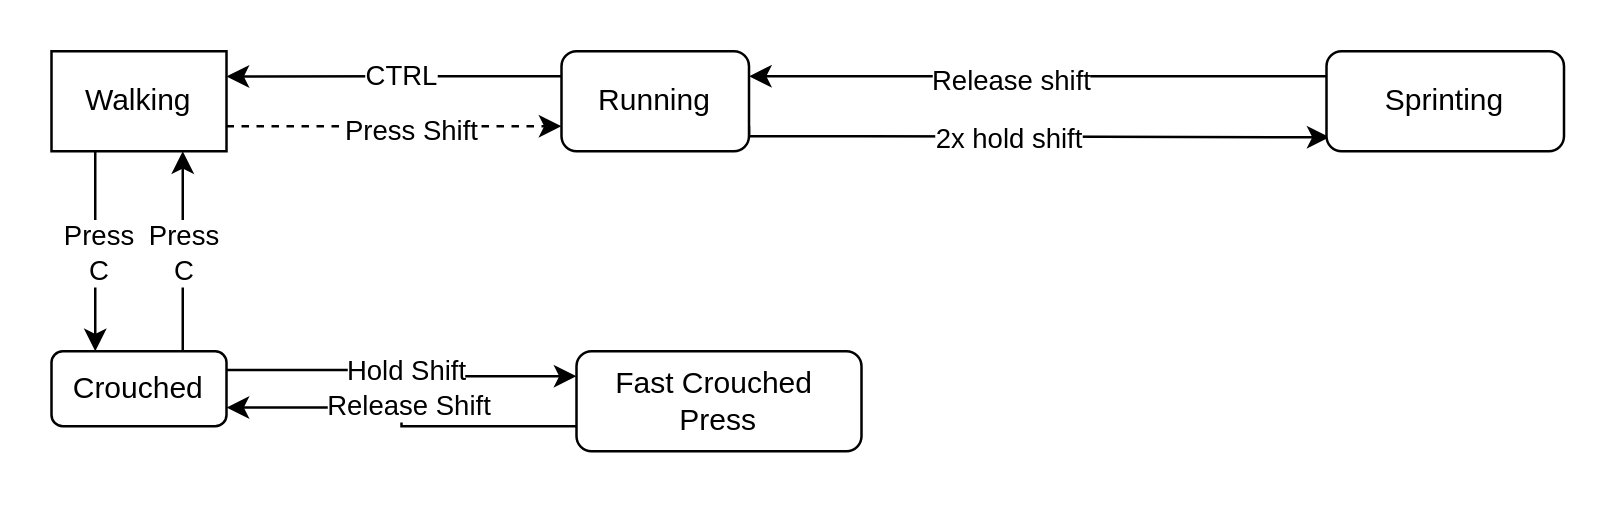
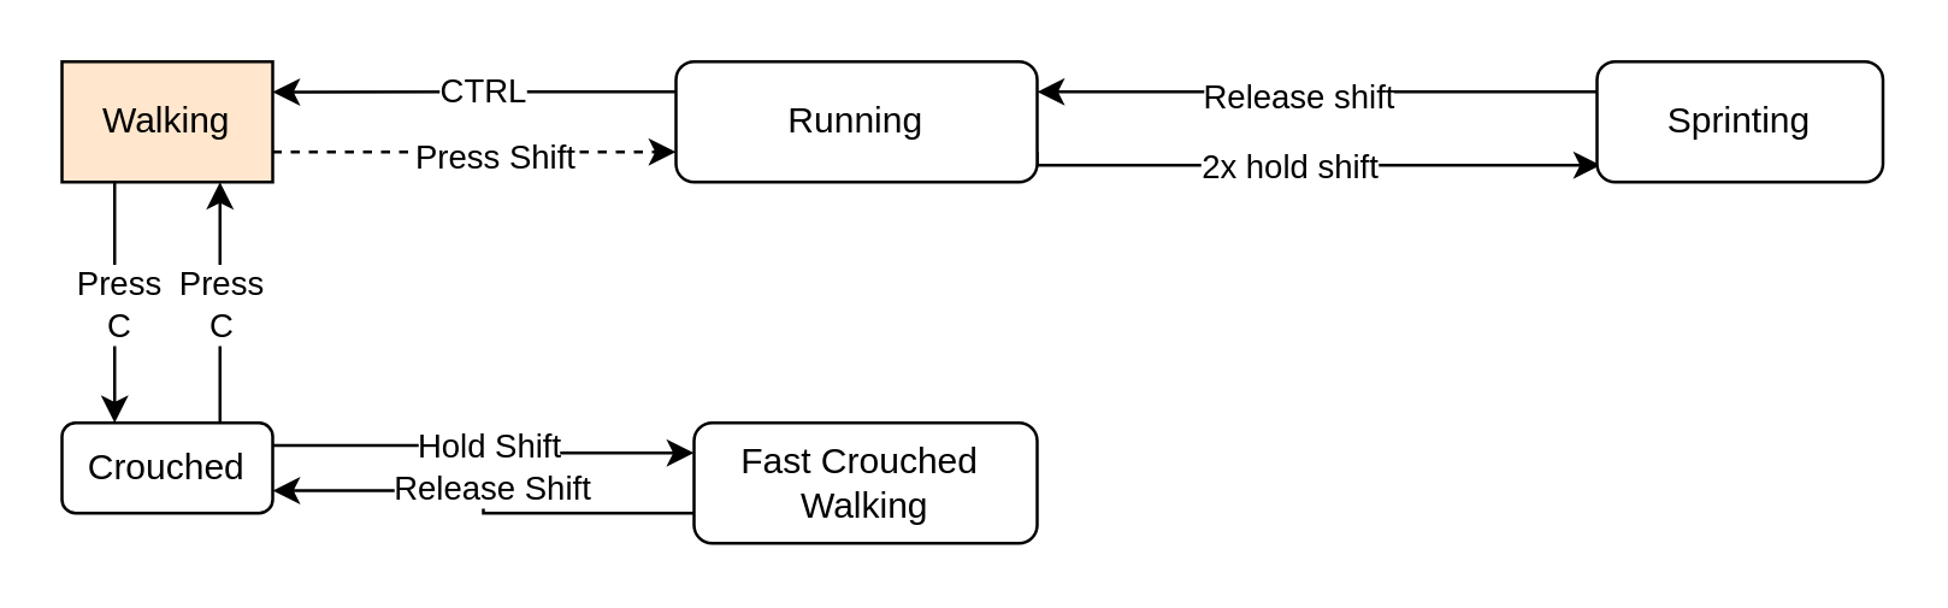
- <mxCell id="11" value="Walking&lt;br&gt;" style="rounded=1;whiteSpace=wrap;html=1;fontSize=12;glass=0;strokeWidth=1;shadow=0;arcSize=0;" parent="1" vertex="1"><mxGeometry x="20" y="20" width="70" height="40" as="geometry" /></mxCell>
+ <mxCell id="11" value="Walking&lt;br&gt;" style="rounded=1;whiteSpace=wrap;html=1;fontSize=12;glass=0;strokeWidth=1;shadow=0;arcSize=0;fillColor=#ffe6cc;" parent="1" vertex="1"><mxGeometry x="20" y="20" width="70" height="40" as="geometry" /></mxCell>
- <mxCell id="6" value="Running" style="rounded=1;whiteSpace=wrap;html=1;fontSize=12;glass=0;strokeWidth=1;shadow=0;" parent="1" vertex="1"><mxGeometry x="224" y="20" width="75" height="40" as="geometry" /></mxCell>
+ <mxCell id="6" value="Running" style="rounded=1;whiteSpace=wrap;html=1;fontSize=12;glass=0;strokeWidth=1;shadow=0;" parent="1" vertex="1"><mxGeometry x="224" y="20" width="120" height="40" as="geometry" /></mxCell>
- <mxCell id="22" value="Fast Crouched&amp;nbsp;&lt;br&gt;Press" style="rounded=1;whiteSpace=wrap;html=1;" vertex="1" parent="1"><mxGeometry x="230" y="140" width="114" height="40" as="geometry" /></mxCell>
+ <mxCell id="22" value="Fast Crouched&amp;nbsp;&lt;br&gt;Walking" style="rounded=1;whiteSpace=wrap;html=1;" vertex="1" parent="1"><mxGeometry x="230" y="140" width="114" height="40" as="geometry" /></mxCell>
